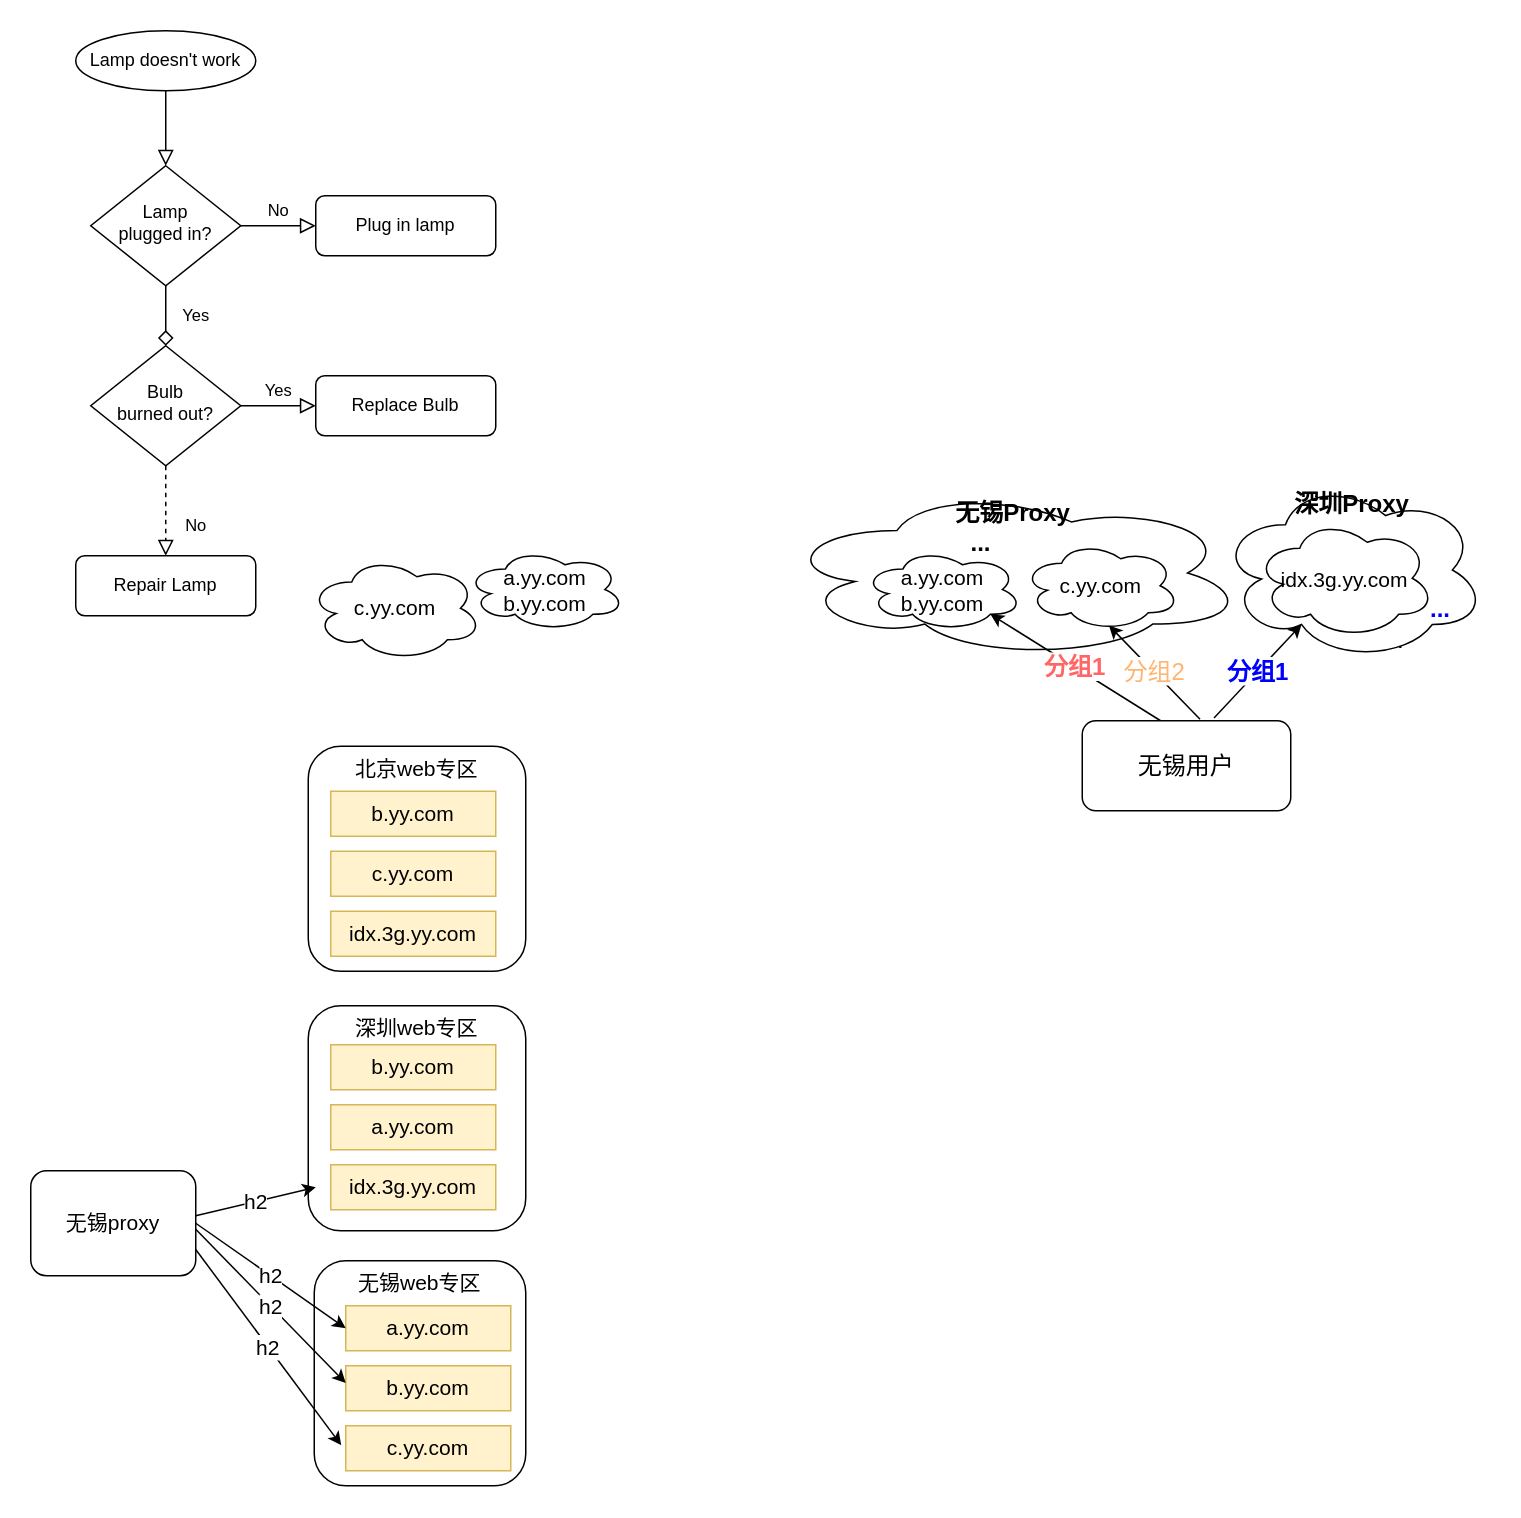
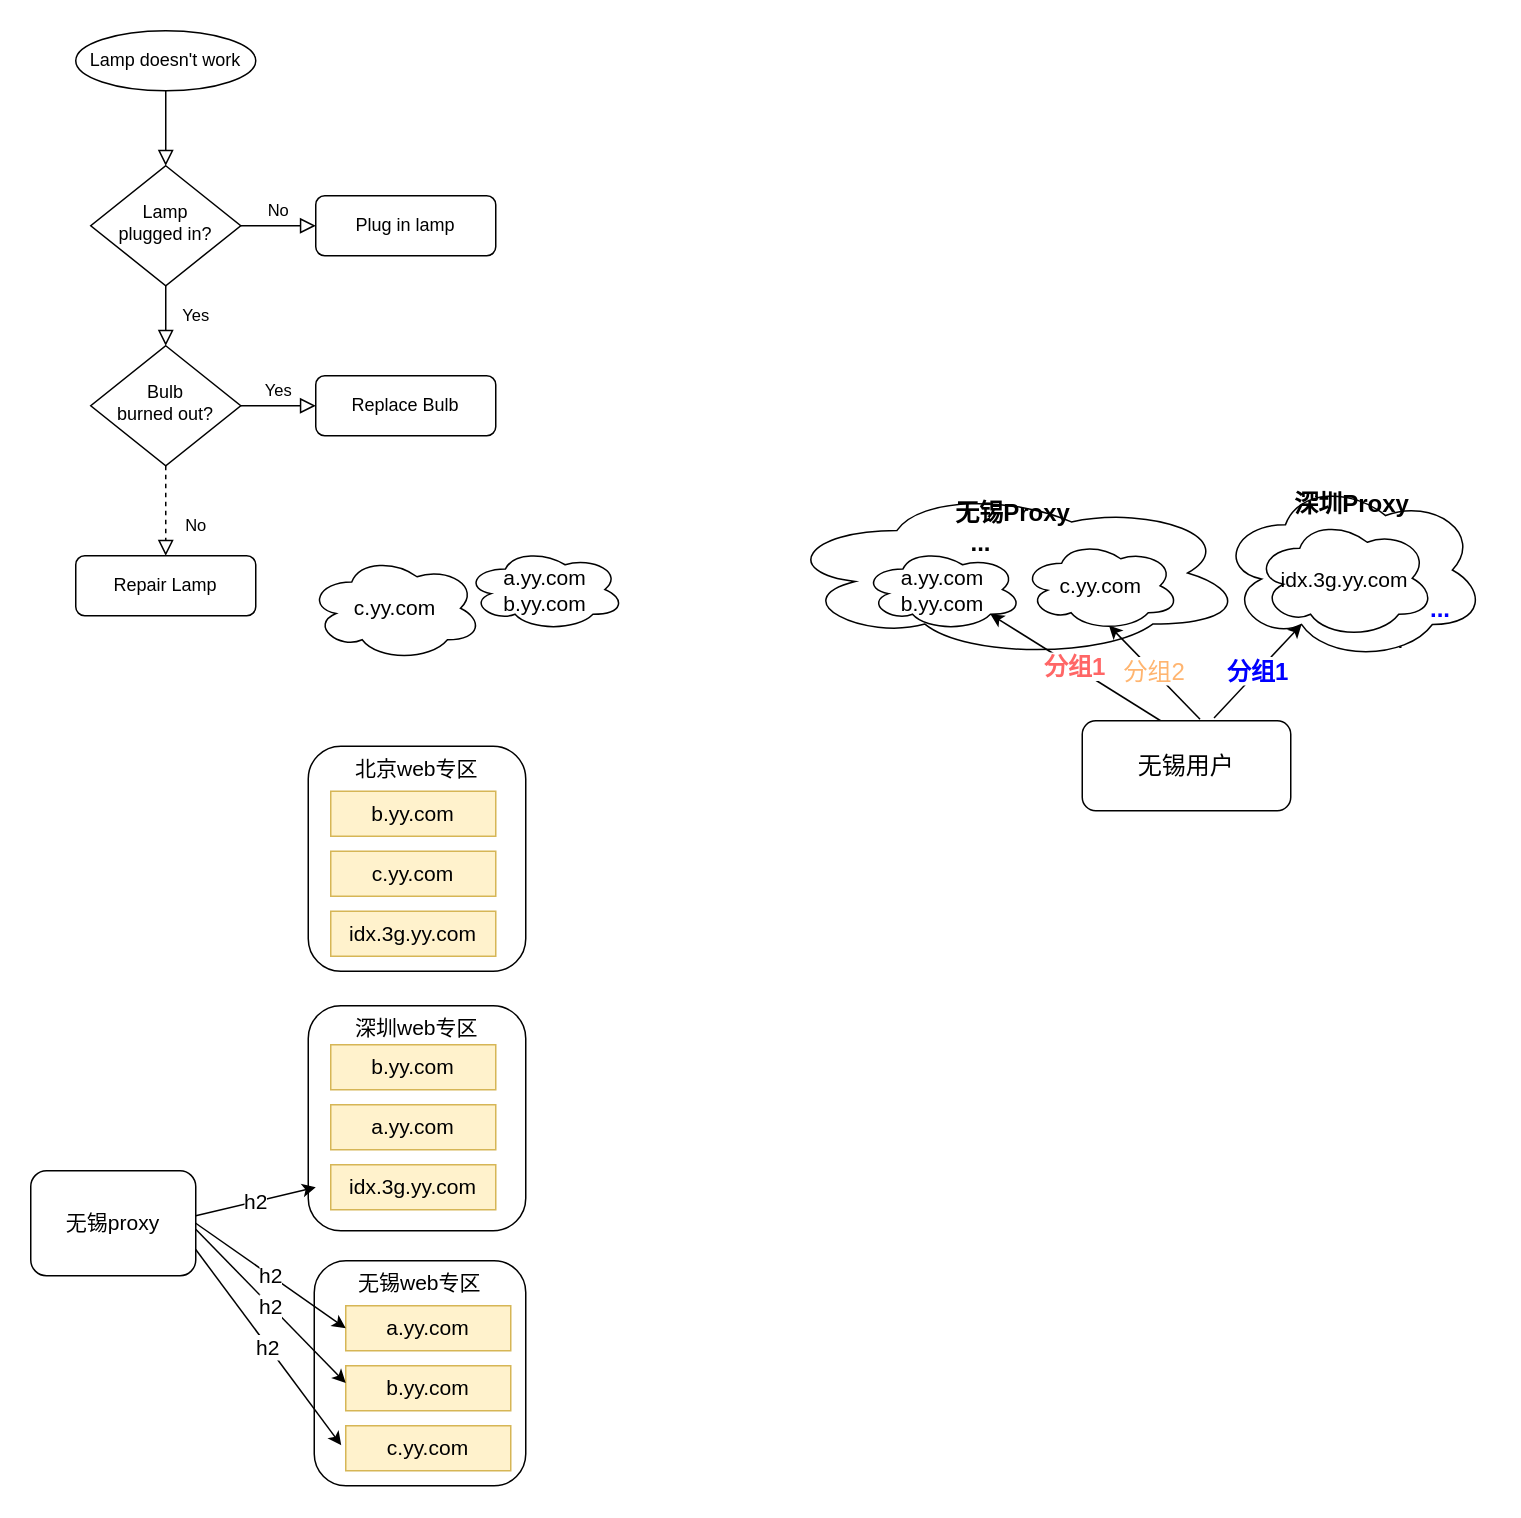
- <mxCell id="5" value="Yes" style="rounded=0;html=1;jettySize=auto;orthogonalLoop=1;fontSize=11;endArrow=diamond;endFill=0;endSize=8;strokeWidth=1;shadow=0;labelBackgroundColor=none;edgeStyle=orthogonalEdgeStyle;" parent="1" source="7" target="11" edge="1"><mxGeometry y="20" relative="1" as="geometry"><mxPoint as="offset" /></mxGeometry></mxCell>
+ <mxCell id="5" value="Yes" style="rounded=0;html=1;jettySize=auto;orthogonalLoop=1;fontSize=11;endArrow=block;endFill=0;endSize=8;strokeWidth=1;shadow=0;labelBackgroundColor=none;edgeStyle=orthogonalEdgeStyle;" parent="1" source="7" target="11" edge="1"><mxGeometry y="20" relative="1" as="geometry"><mxPoint as="offset" /></mxGeometry></mxCell>
